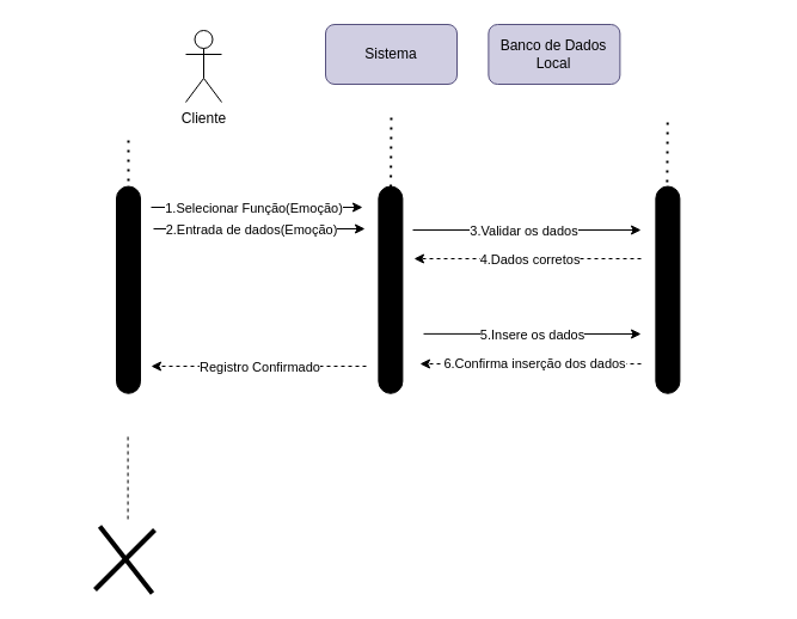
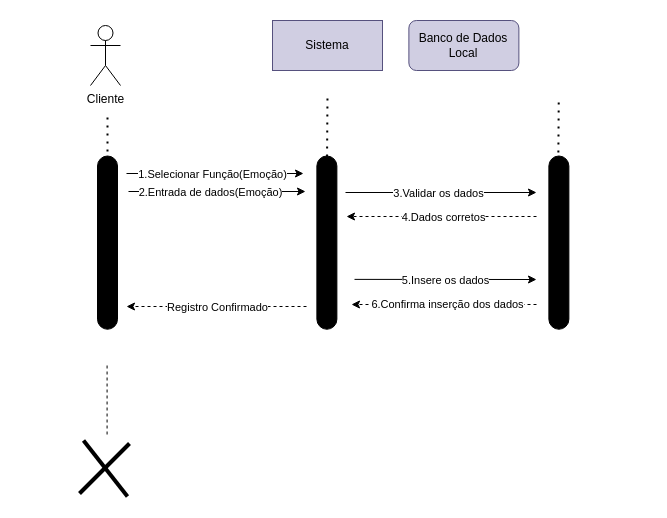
- <mxCell id="3" value="Sistema" style="rounded=1;whiteSpace=wrap;html=1;fillColor=#d0cee2;strokeColor=#56517e;" vertex="1" parent="1"><mxGeometry x="272" y="20" width="110" height="50" as="geometry" /></mxCell>
+ <mxCell id="3" value="Sistema" style="whiteSpace=wrap;html=1;fillColor=#d0cee2;strokeColor=#56517e;rounded=0;" vertex="1" parent="1"><mxGeometry x="272" y="20" width="110" height="50" as="geometry" /></mxCell>
- <mxCell id="2" value="Cliente" style="shape=umlActor;verticalLabelPosition=bottom;verticalAlign=top;html=1;outlineConnect=0;" vertex="1" parent="1"><mxGeometry x="155" y="25" width="30" height="60" as="geometry" /></mxCell>
+ <mxCell id="2" value="Cliente" style="shape=umlActor;verticalLabelPosition=bottom;verticalAlign=top;html=1;outlineConnect=0;" vertex="1" parent="1"><mxGeometry x="90" y="25" width="30" height="60" as="geometry" /></mxCell>
